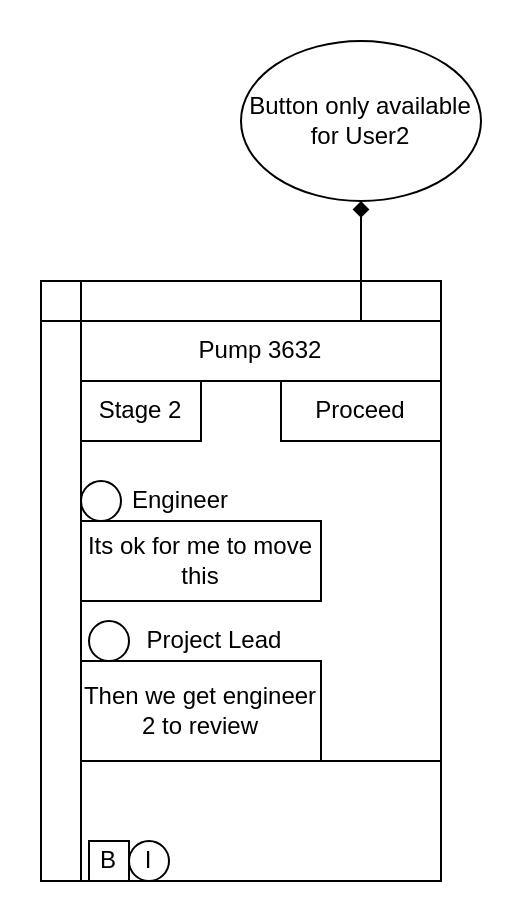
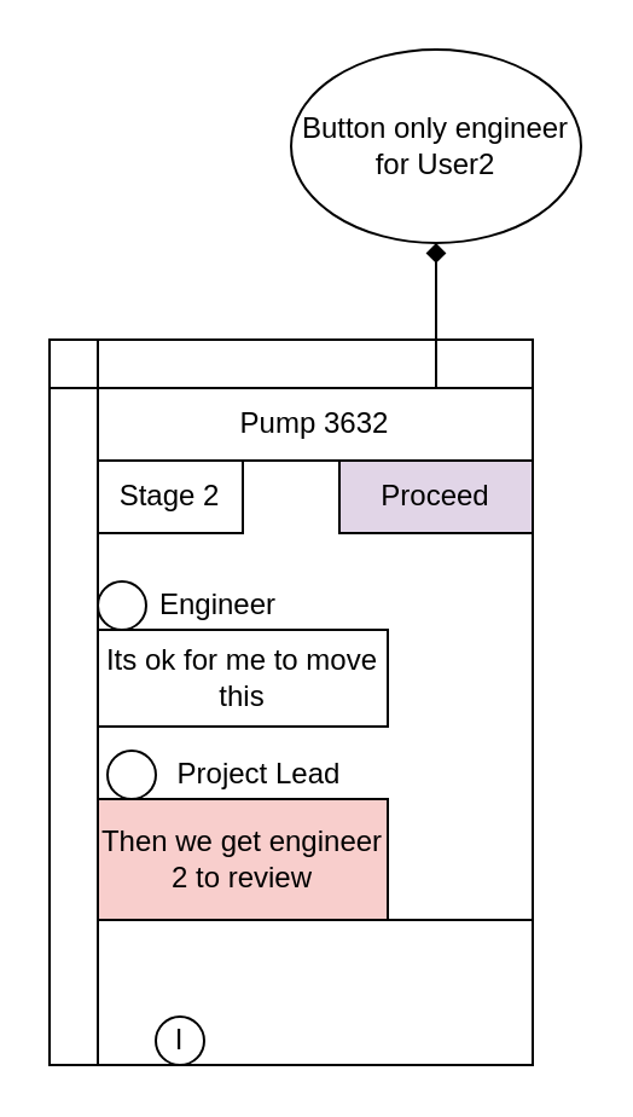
- <mxCell id="15" value="Button only available&lt;br&gt;for User2" style="ellipse;whiteSpace=wrap;html=1;rounded=0;" vertex="1" parent="1"><mxGeometry x="120" y="20" width="120" height="80" as="geometry" /></mxCell>
+ <mxCell id="15" value="Button only engineer&lt;br&gt;for User2" style="ellipse;whiteSpace=wrap;html=1;rounded=0;" vertex="1" parent="1"><mxGeometry x="120" y="20" width="120" height="80" as="geometry" /></mxCell>
- <mxCell id="5" value="Proceed" style="rounded=0;whiteSpace=wrap;html=1;" vertex="1" parent="1"><mxGeometry x="140" y="190" width="80" height="30" as="geometry" /></mxCell>
+ <mxCell id="5" value="Proceed" style="rounded=0;whiteSpace=wrap;html=1;fillColor=#e1d5e7;" vertex="1" parent="1"><mxGeometry x="140" y="190" width="80" height="30" as="geometry" /></mxCell>
- <mxCell id="12" value="Then we get engineer 2 to review" style="rounded=0;whiteSpace=wrap;html=1;" vertex="1" parent="1"><mxGeometry x="40" y="330" width="120" height="50" as="geometry" /></mxCell>
+ <mxCell id="12" value="Then we get engineer 2 to review" style="rounded=0;whiteSpace=wrap;html=1;fillColor=#f8cecc;" vertex="1" parent="1"><mxGeometry x="40" y="330" width="120" height="50" as="geometry" /></mxCell>
- <mxCell id="7" value="B" style="rounded=0;whiteSpace=wrap;html=1;" vertex="1" parent="1"><mxGeometry x="44" y="420" width="20" height="20" as="geometry" /></mxCell>
